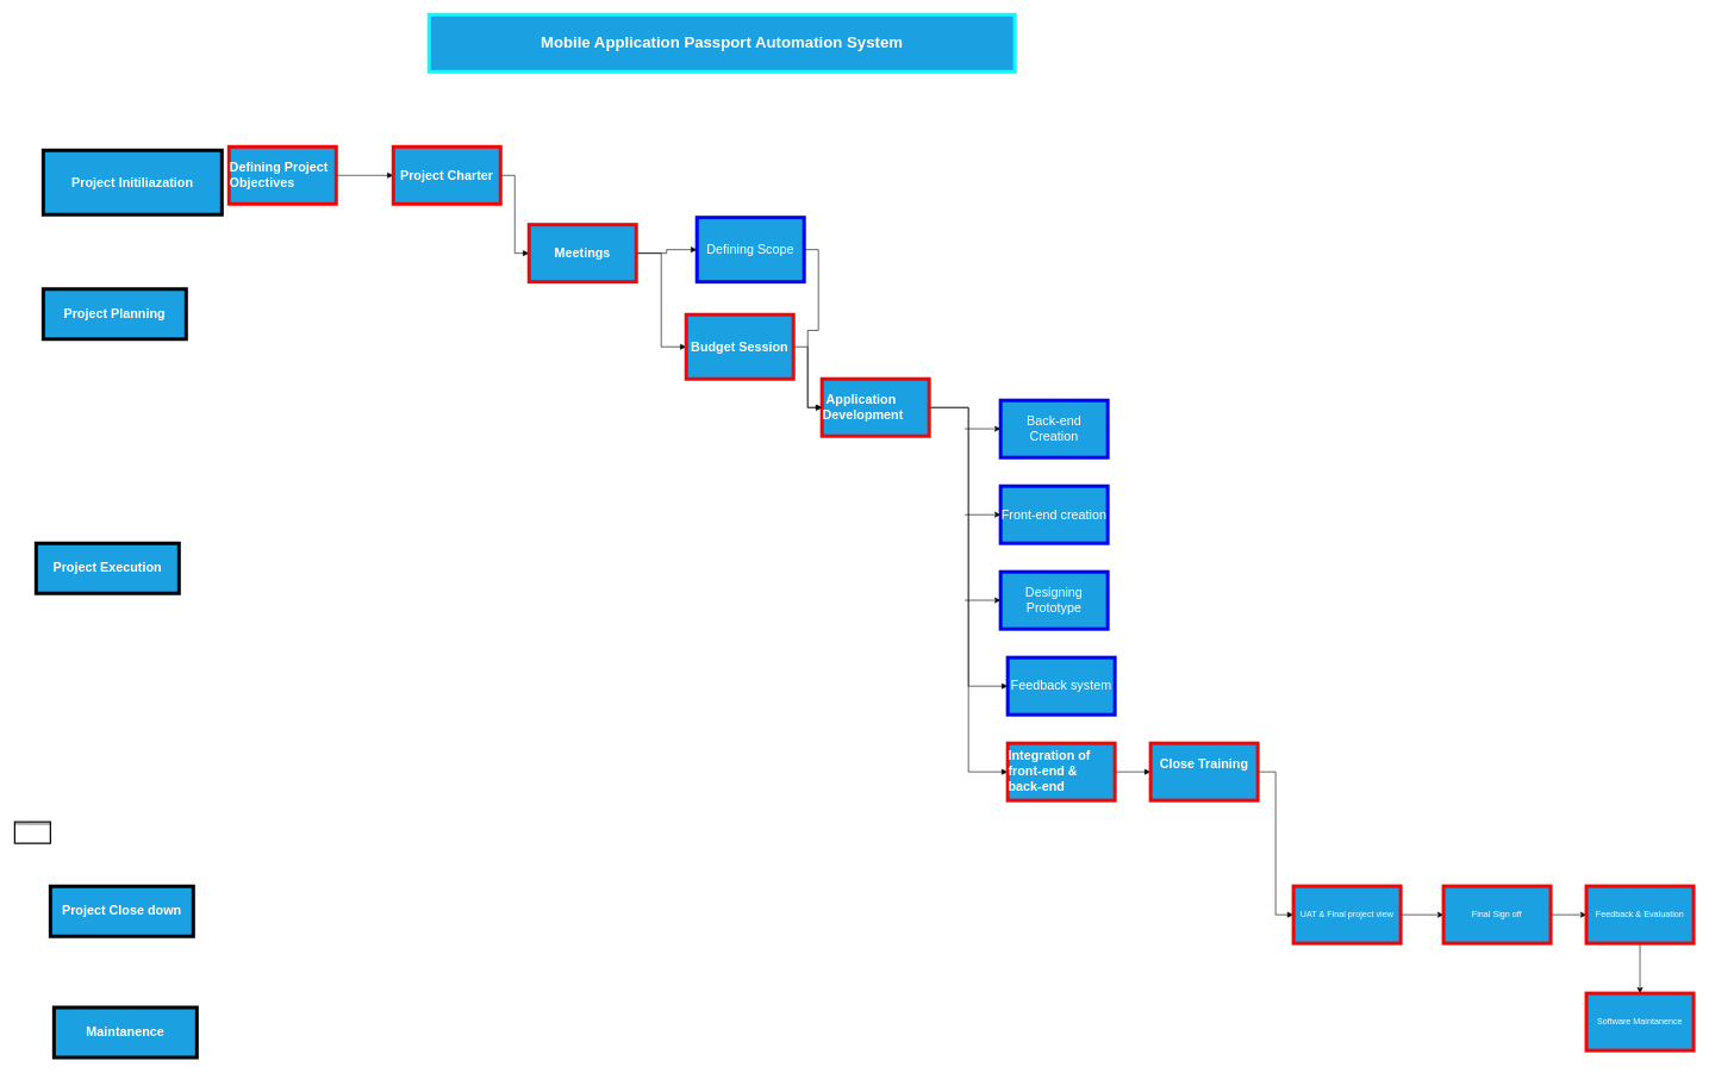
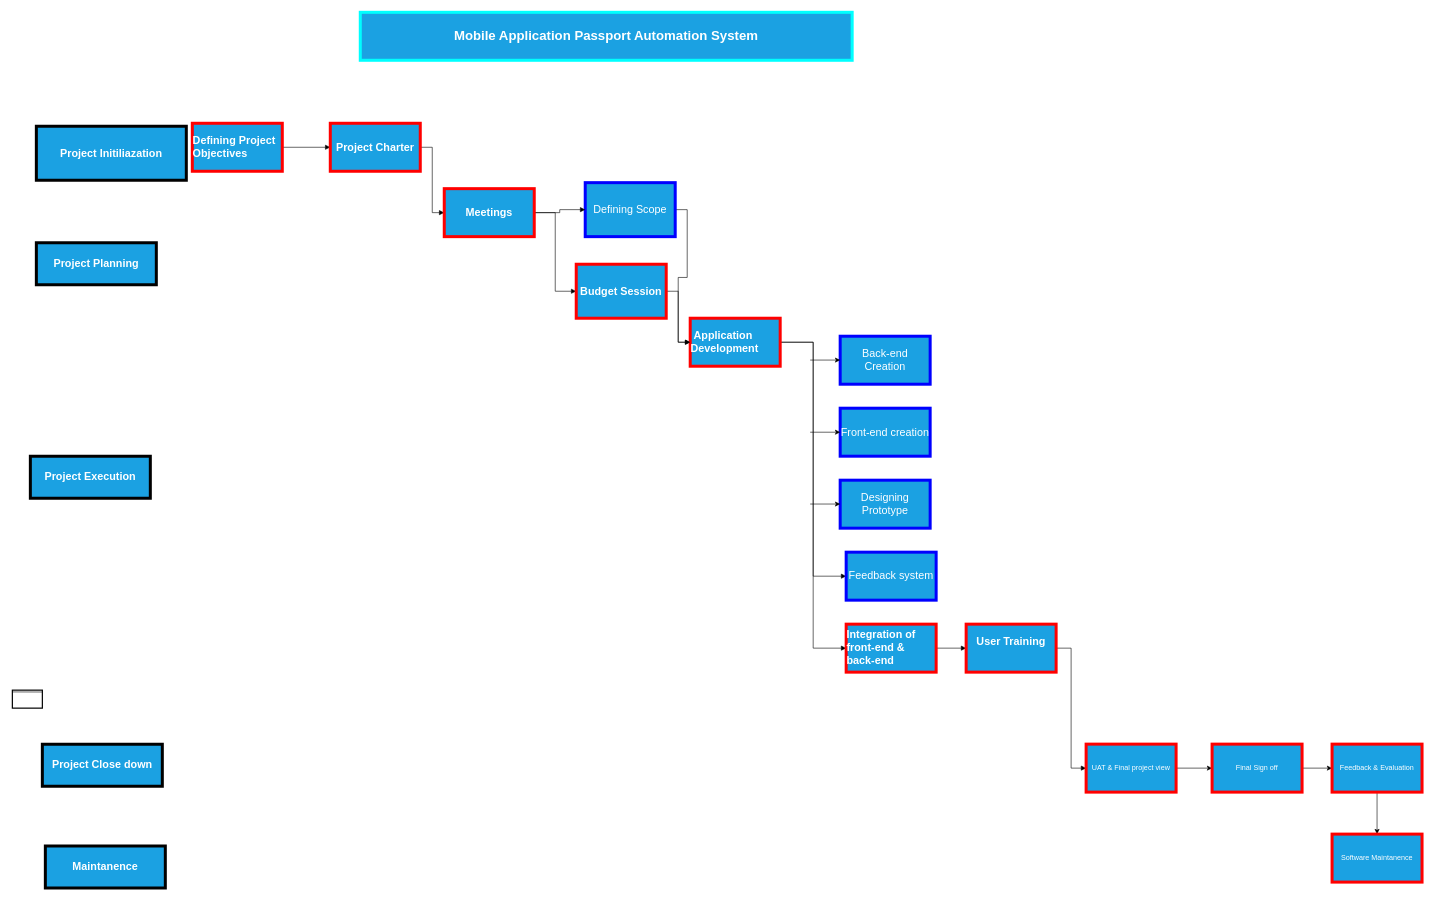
- <mxCell id="25" value="&lt;div&gt;&lt;font face=&quot;calibri, sans-serif&quot;&gt;&lt;span style=&quot;font-size: 18px;&quot;&gt;&lt;b&gt;Close Training&lt;/b&gt;&lt;/span&gt;&lt;/font&gt;&lt;/div&gt;&lt;font face=&quot;calibri, sans-serif&quot; style=&quot;font-size: 18px&quot;&gt;&lt;br&gt;&lt;/font&gt;" style="rounded=1;whiteSpace=wrap;html=1;arcSize=0;fillColor=#1ba1e2;fontColor=#ffffff;align=center;strokeWidth=5;strokeColor=#FF0000;" parent="1" vertex="1"><mxGeometry x="1610" y="1040" width="150" height="80" as="geometry" /></mxCell>
+ <mxCell id="25" value="&lt;div&gt;&lt;font face=&quot;calibri, sans-serif&quot;&gt;&lt;span style=&quot;font-size: 18px;&quot;&gt;&lt;b&gt;User Training&lt;/b&gt;&lt;/span&gt;&lt;/font&gt;&lt;/div&gt;&lt;font face=&quot;calibri, sans-serif&quot; style=&quot;font-size: 18px&quot;&gt;&lt;br&gt;&lt;/font&gt;" style="rounded=1;whiteSpace=wrap;html=1;arcSize=0;fillColor=#1ba1e2;fontColor=#ffffff;align=center;strokeWidth=5;strokeColor=#FF0000;" parent="1" vertex="1"><mxGeometry x="1610" y="1040" width="150" height="80" as="geometry" /></mxCell>
